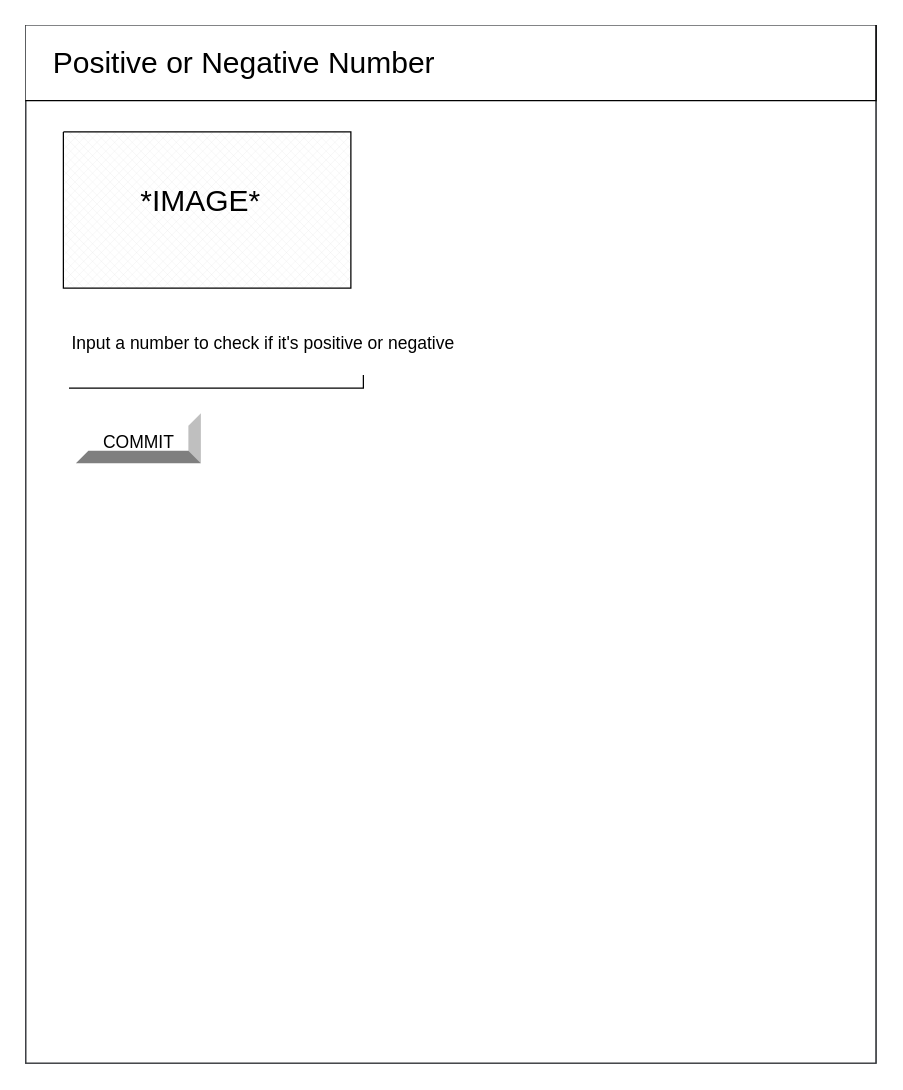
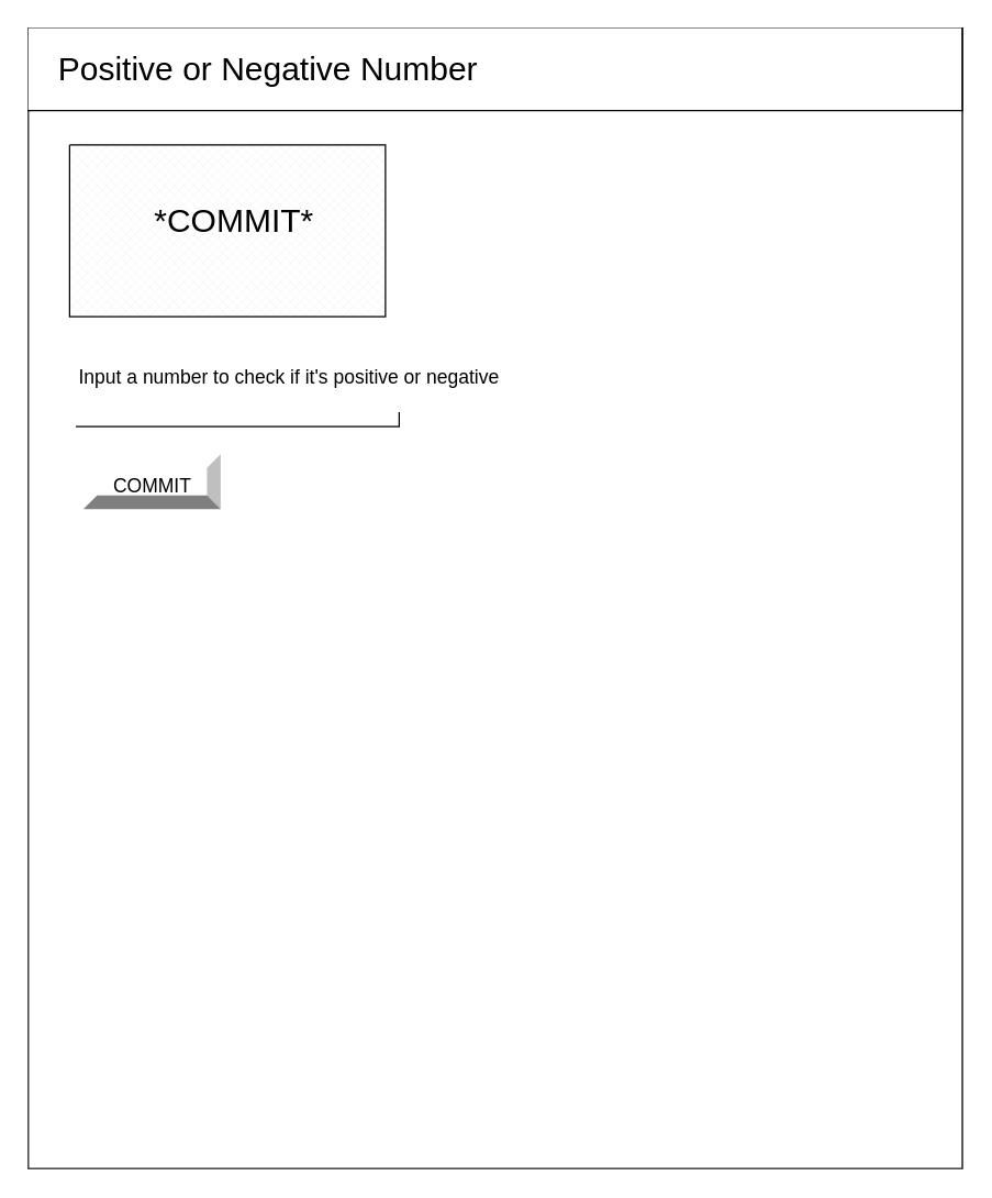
- <mxCell id="20" value="&lt;font face=&quot;helvetica, arial, sans-serif&quot; color=&quot;#000000&quot;&gt;*IMAGE*&lt;/font&gt;" style="text;whiteSpace=wrap;html=1;fontSize=24;strokeWidth=22;" vertex="1" parent="1"><mxGeometry x="110" y="140" width="155" height="77.5" as="geometry" /></mxCell>
+ <mxCell id="20" value="&lt;font face=&quot;helvetica, arial, sans-serif&quot; color=&quot;#000000&quot;&gt;*COMMIT*&lt;/font&gt;" style="text;whiteSpace=wrap;html=1;fontSize=24;strokeWidth=22;" vertex="1" parent="1"><mxGeometry x="110" y="140" width="155" height="77.5" as="geometry" /></mxCell>
